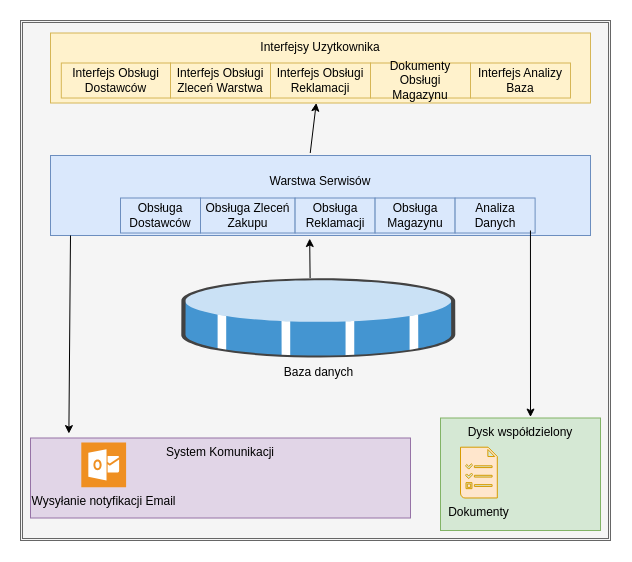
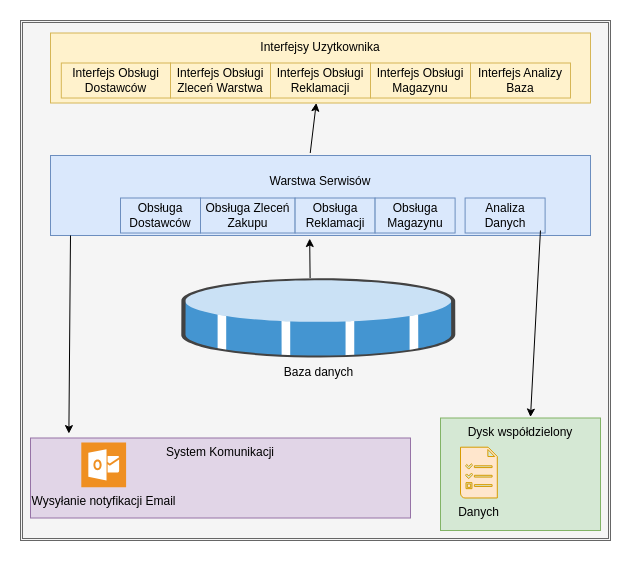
- <mxCell id="10" value="Dokumenty Obsługi Magazynu" style="rounded=0;whiteSpace=wrap;html=1;fillColor=#fff2cc;strokeColor=#d6b656;horizontal=1;verticalAlign=middle;" vertex="1" parent="1"><mxGeometry x="370" y="62.5" width="100" height="35" as="geometry" /></mxCell>
+ <mxCell id="10" value="Interfejs Obsługi Magazynu" style="rounded=0;whiteSpace=wrap;html=1;fillColor=#fff2cc;strokeColor=#d6b656;horizontal=1;verticalAlign=middle;" vertex="1" parent="1"><mxGeometry x="370" y="62.5" width="100" height="35" as="geometry" /></mxCell>
- <mxCell id="16" value="Analiza Danych" style="rounded=0;whiteSpace=wrap;html=1;fillColor=#dae8fc;strokeColor=#6c8ebf;align=center;horizontal=1;verticalAlign=middle;" vertex="1" parent="1"><mxGeometry x="454.6" y="197.5" width="80" height="35" as="geometry" /></mxCell>
+ <mxCell id="16" value="Analiza Danych" style="rounded=0;whiteSpace=wrap;html=1;fillColor=#dae8fc;strokeColor=#6c8ebf;align=center;horizontal=1;verticalAlign=middle;" vertex="1" parent="1"><mxGeometry x="464.6" y="197.5" width="80" height="35" as="geometry" /></mxCell>
- <mxCell id="22" value="&lt;div&gt;Dokumenty&lt;/div&gt;" style="shadow=0;dashed=0;html=1;strokeColor=#d79b00;fillColor=#ffe6cc;labelPosition=center;verticalLabelPosition=bottom;verticalAlign=top;align=center;outlineConnect=0;shape=mxgraph.veeam.tasks;" vertex="1" parent="1"><mxGeometry x="460" y="446.7" width="36.8" height="50.8" as="geometry" /></mxCell>
+ <mxCell id="22" value="&lt;div&gt;Danych&lt;/div&gt;" style="shadow=0;dashed=0;html=1;strokeColor=#d79b00;fillColor=#ffe6cc;labelPosition=center;verticalLabelPosition=bottom;verticalAlign=top;align=center;outlineConnect=0;shape=mxgraph.veeam.tasks;" vertex="1" parent="1"><mxGeometry x="460" y="446.7" width="36.8" height="50.8" as="geometry" /></mxCell>
